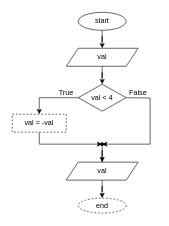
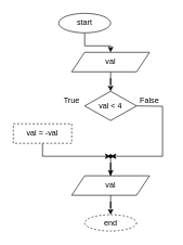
- <mxCell id="3" value="start" style="ellipse;whiteSpace=wrap;html=1;" vertex="1" parent="1"><mxGeometry x="130" y="20" width="80" height="30" as="geometry" /></mxCell>
+ <mxCell id="3" value="start" style="ellipse;whiteSpace=wrap;html=1;" vertex="1" parent="1"><mxGeometry x="90" y="20" width="80" height="30" as="geometry" /></mxCell>
- <mxCell id="6" value="" style="edgeStyle=orthogonalEdgeStyle;rounded=0;orthogonalLoop=1;jettySize=auto;html=1;" edge="1" parent="1" source="7" target="9"><mxGeometry relative="1" as="geometry" /></mxCell>
